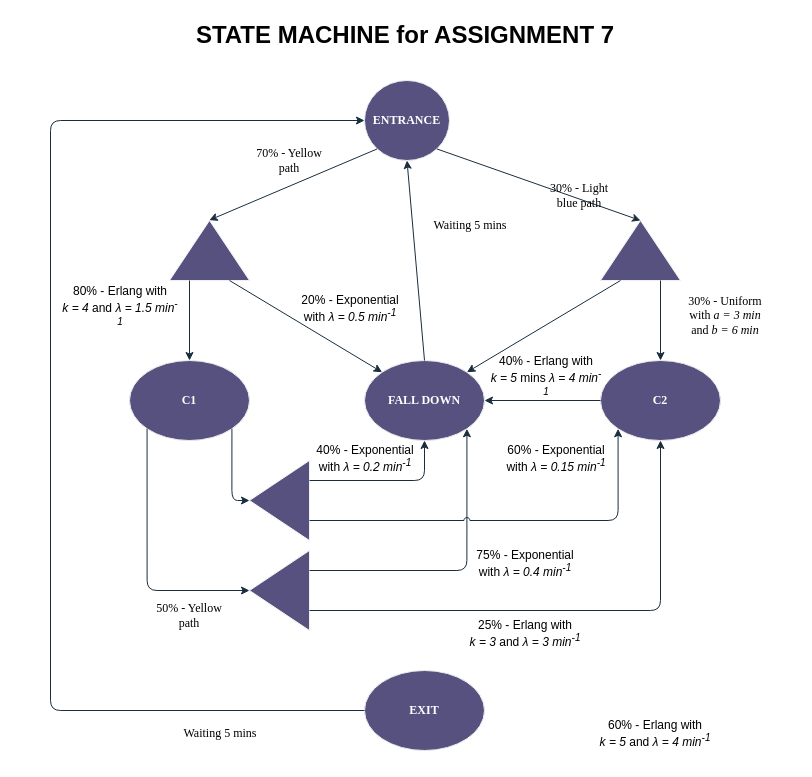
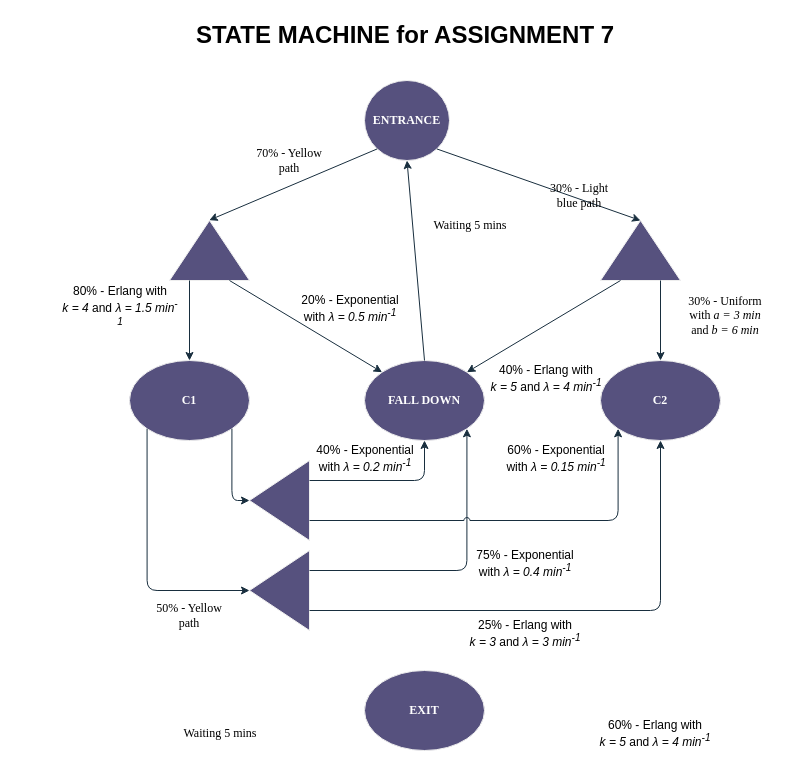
- <mxCell id="35" value="&lt;font color=&quot;#000000&quot;&gt;40% - Erlang with &lt;br&gt;&lt;/font&gt;&lt;font color=&quot;#000000&quot;&gt;&lt;i&gt;k = 5&lt;/i&gt; mins &lt;i&gt;λ = 4 min&lt;sup&gt;-1&lt;br&gt;&lt;/sup&gt;&lt;/i&gt;&lt;/font&gt;" style="text;html=1;strokeColor=none;fillColor=none;align=center;verticalAlign=middle;whiteSpace=wrap;rounded=0;fontColor=#FFFFFF;flipV=0;flipH=0;direction=south;labelBackgroundColor=none;" parent="1" vertex="1"><mxGeometry x="488" y="355" width="116" height="45" as="geometry" /></mxCell>
+ <mxCell id="35" value="&lt;font color=&quot;#000000&quot;&gt;40% - Erlang with &lt;br&gt;&lt;/font&gt;&lt;font color=&quot;#000000&quot;&gt;&lt;i&gt;k = 5&lt;/i&gt; and &lt;i&gt;λ = 4 min&lt;sup&gt;-1&lt;br&gt;&lt;/sup&gt;&lt;/i&gt;&lt;/font&gt;" style="text;html=1;strokeColor=none;fillColor=none;align=center;verticalAlign=middle;whiteSpace=wrap;rounded=0;fontColor=#FFFFFF;flipV=0;flipH=0;direction=south;labelBackgroundColor=none;" parent="1" vertex="1"><mxGeometry x="488" y="355" width="116" height="45" as="geometry" /></mxCell>
- <mxCell id="34" value="" style="endArrow=classic;html=1;rounded=0;strokeColor=#182E3E;entryX=1;entryY=0.5;entryDx=0;entryDy=0;exitX=0;exitY=0.5;exitDx=0;exitDy=0;labelBackgroundColor=none;fontColor=default;" parent="1" source="3" target="6" edge="1"><mxGeometry width="50" height="50" relative="1" as="geometry"><mxPoint x="550" y="440" as="sourcePoint" /><mxPoint x="600" y="390" as="targetPoint" /></mxGeometry></mxCell>
- <mxCell id="38" value="" style="endArrow=classic;html=1;rounded=1;strokeColor=#182E3E;exitX=0;exitY=0.5;exitDx=0;exitDy=0;entryX=0;entryY=0.5;entryDx=0;entryDy=0;edgeStyle=orthogonalEdgeStyle;labelBackgroundColor=none;fontColor=default;" parent="1" source="5" target="2" edge="1"><mxGeometry width="50" height="50" relative="1" as="geometry"><mxPoint x="190" y="720" as="sourcePoint" /><mxPoint x="240" y="670" as="targetPoint" /><Array as="points"><mxPoint x="50" y="710" /><mxPoint x="50" y="120" /></Array></mxGeometry></mxCell>
